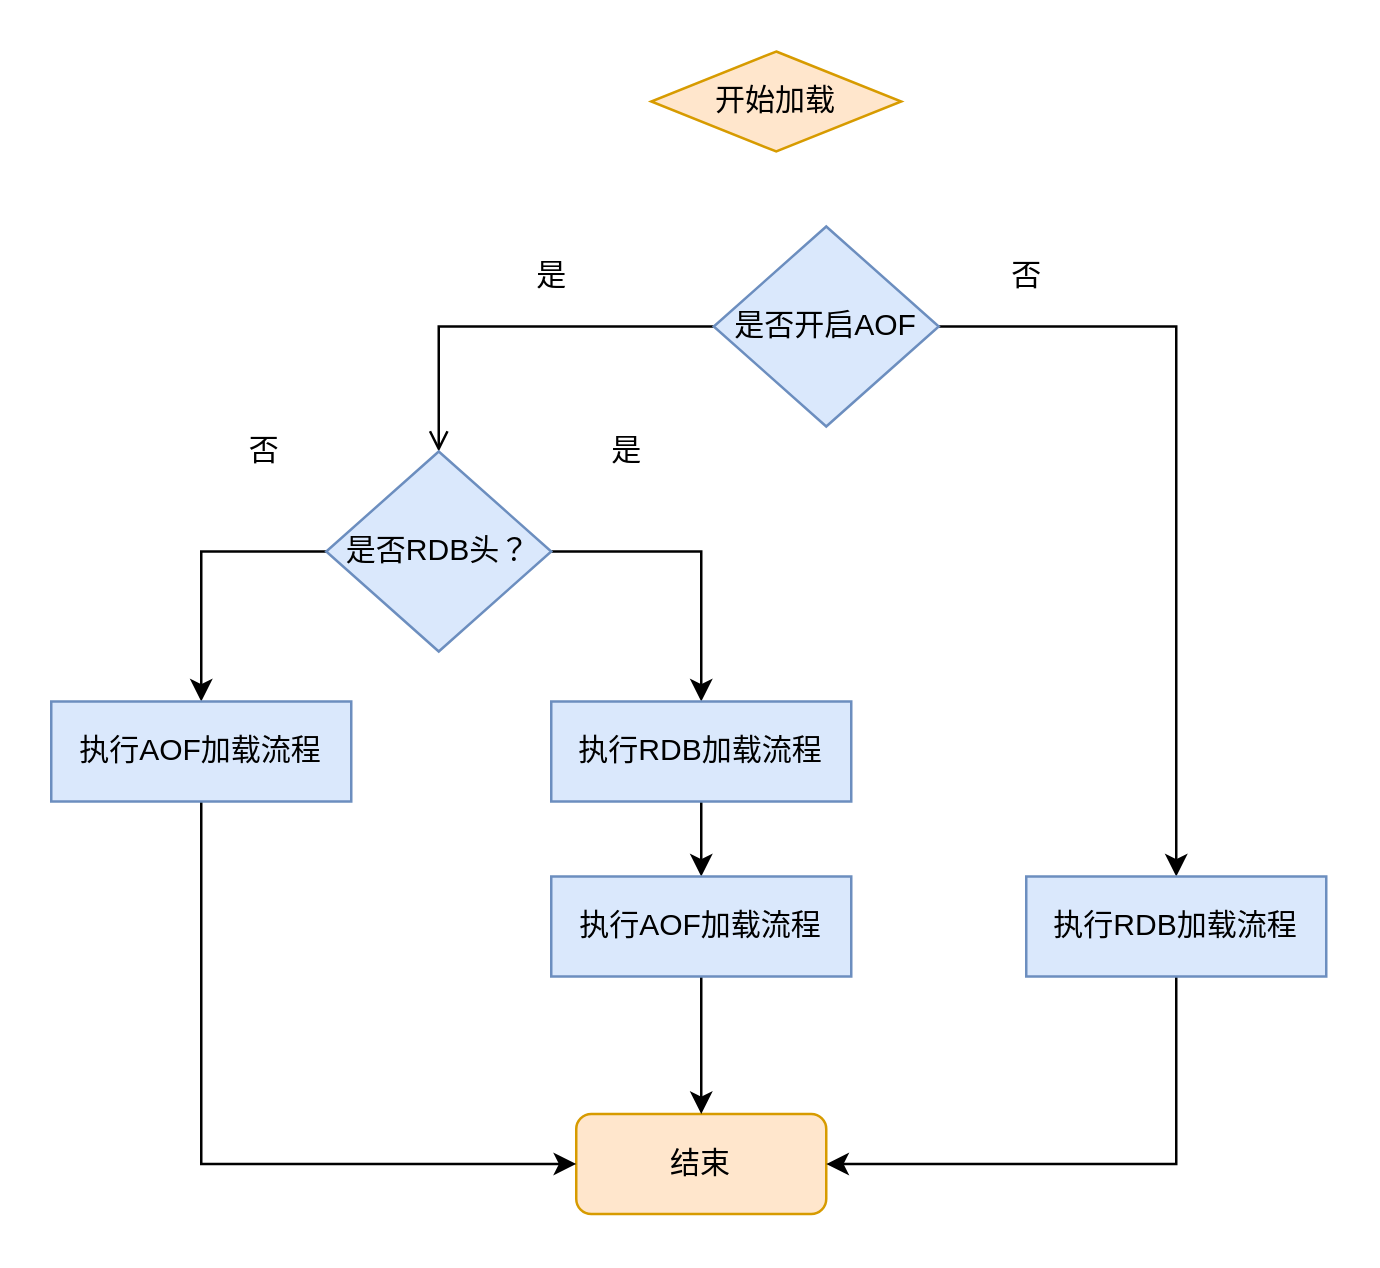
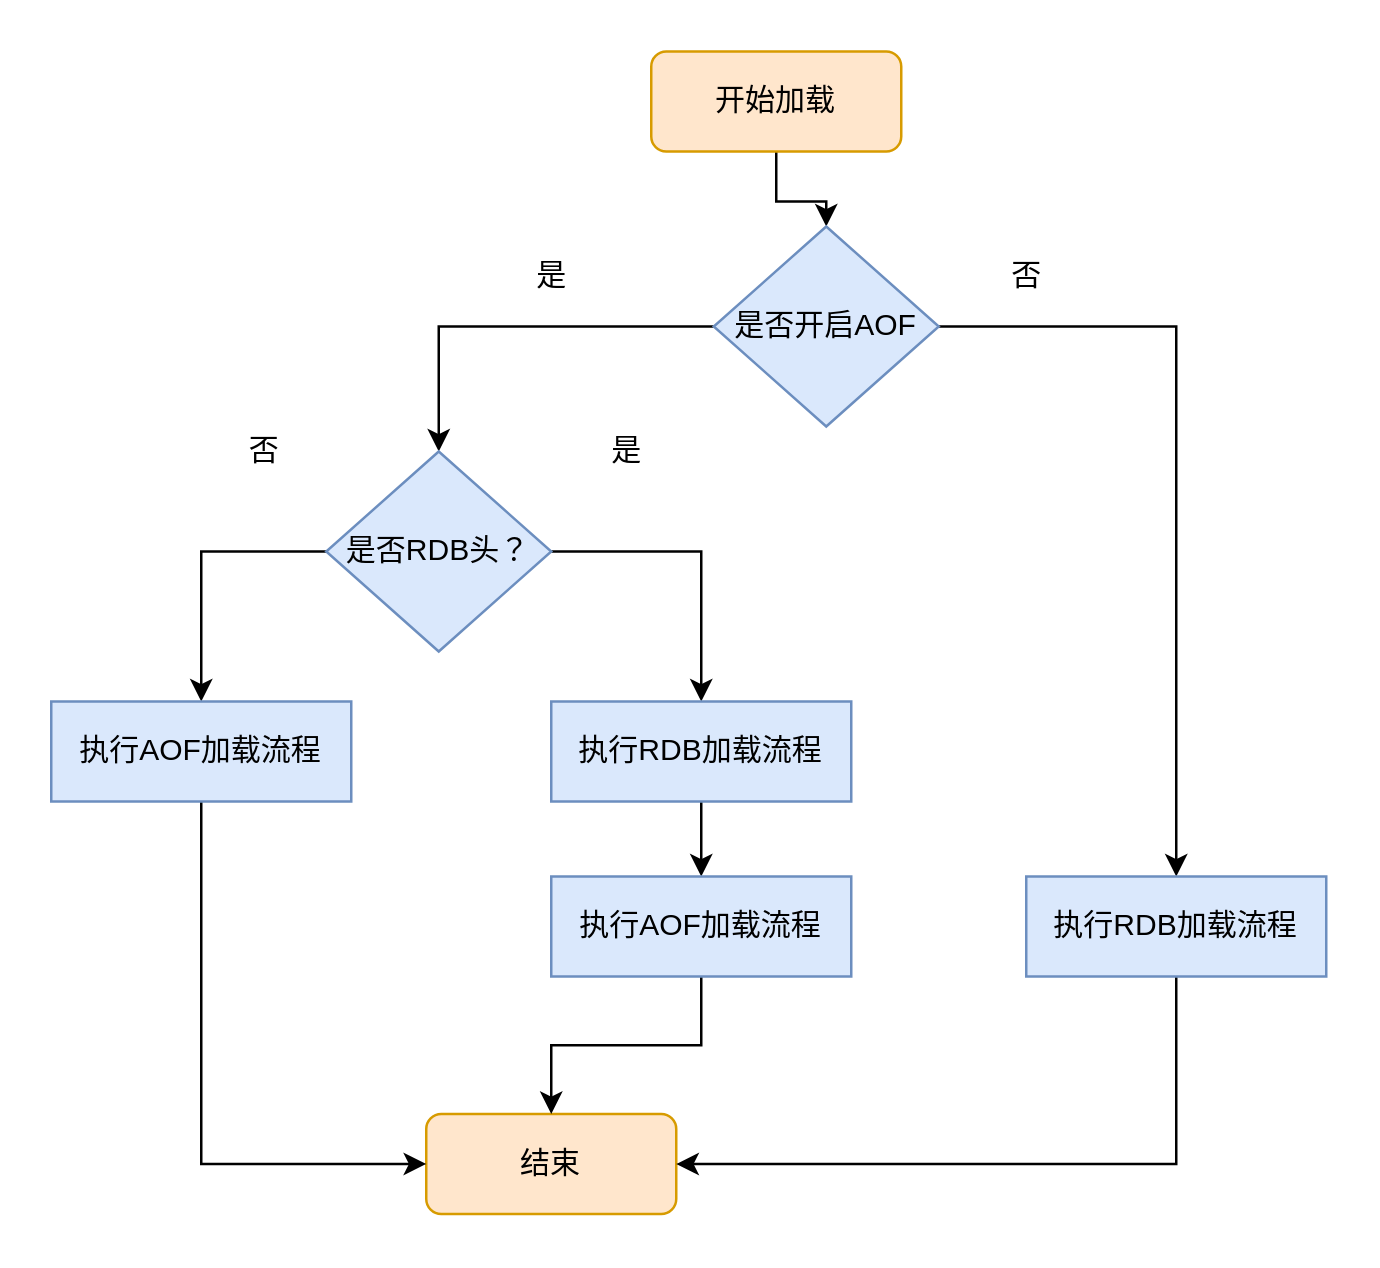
- <mxCell id="3" value="开始加载" style="rhombus;whiteSpace=wrap;html=1;fillColor=#ffe6cc;strokeColor=#d79b00;" vertex="1" parent="1"><mxGeometry x="260" y="20" width="100" height="40" as="geometry" /></mxCell>
+ <mxCell id="3" value="开始加载" style="rounded=1;whiteSpace=wrap;html=1;fillColor=#ffe6cc;strokeColor=#d79b00;" vertex="1" parent="1"><mxGeometry x="260" y="20" width="100" height="40" as="geometry" /></mxCell>
+ <mxCell id="2" value="" style="edgeStyle=orthogonalEdgeStyle;rounded=0;orthogonalLoop=1;jettySize=auto;html=1;" edge="1" parent="1" source="3" target="6"><mxGeometry relative="1" as="geometry" /></mxCell>
- <mxCell id="4" style="edgeStyle=orthogonalEdgeStyle;rounded=0;orthogonalLoop=1;jettySize=auto;html=1;exitX=0;exitY=0.5;exitDx=0;exitDy=0;entryX=0.5;entryY=0;entryDx=0;entryDy=0;endArrow=open;" edge="1" parent="1" source="6" target="12"><mxGeometry relative="1" as="geometry" /></mxCell>
+ <mxCell id="4" style="edgeStyle=orthogonalEdgeStyle;rounded=0;orthogonalLoop=1;jettySize=auto;html=1;exitX=0;exitY=0.5;exitDx=0;exitDy=0;entryX=0.5;entryY=0;entryDx=0;entryDy=0;" edge="1" parent="1" source="6" target="12"><mxGeometry relative="1" as="geometry" /></mxCell>
- <mxCell id="7" value="结束" style="rounded=1;whiteSpace=wrap;html=1;fillColor=#ffe6cc;strokeColor=#d79b00;" vertex="1" parent="1"><mxGeometry x="230" y="445" width="100" height="40" as="geometry" /></mxCell>
+ <mxCell id="7" value="结束" style="rounded=1;whiteSpace=wrap;html=1;fillColor=#ffe6cc;strokeColor=#d79b00;" vertex="1" parent="1"><mxGeometry x="170" y="445" width="100" height="40" as="geometry" /></mxCell>
